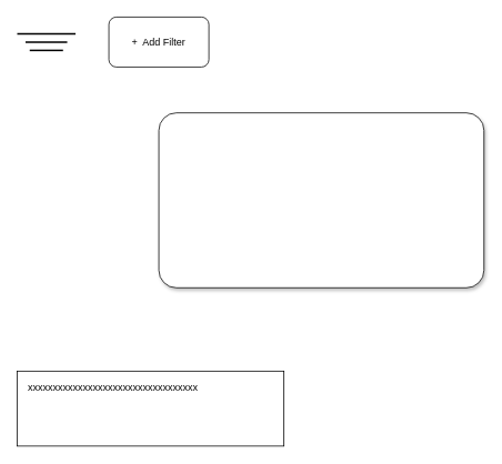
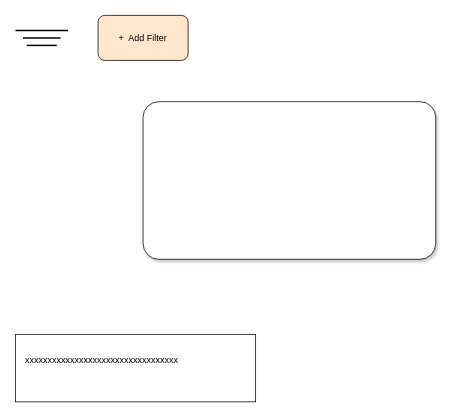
- <mxCell id="10" value="+&amp;nbsp; Add Filter" style="rounded=1;whiteSpace=wrap;html=1;shadow=0;sketch=0;strokeColor=#000000;fillColor=#FFFFFF;" vertex="1" parent="1"><mxGeometry x="130" y="20" width="120" height="60" as="geometry" /></mxCell>
+ <mxCell id="10" value="+&amp;nbsp; Add Filter" style="rounded=1;whiteSpace=wrap;html=1;shadow=0;sketch=0;strokeColor=#000000;fillColor=#ffe6cc;" vertex="1" parent="1"><mxGeometry x="130" y="20" width="120" height="60" as="geometry" /></mxCell>
- <mxCell id="4" value="xxxxxxxxxxxxxxxxxxxxxxxxxxxxxxxxxx" style="text;html=1;strokeColor=none;fillColor=none;align=center;verticalAlign=middle;whiteSpace=wrap;rounded=0;" vertex="1" parent="2"><mxGeometry x="30" y="5" width="170" height="30" as="geometry" /></mxCell>
+ <mxCell id="4" value="xxxxxxxxxxxxxxxxxxxxxxxxxxxxxxxxxx" style="text;html=1;strokeColor=none;fillColor=none;align=center;verticalAlign=middle;whiteSpace=wrap;rounded=0;" vertex="1" parent="2"><mxGeometry x="30" y="20" width="170" height="30" as="geometry" /></mxCell>
